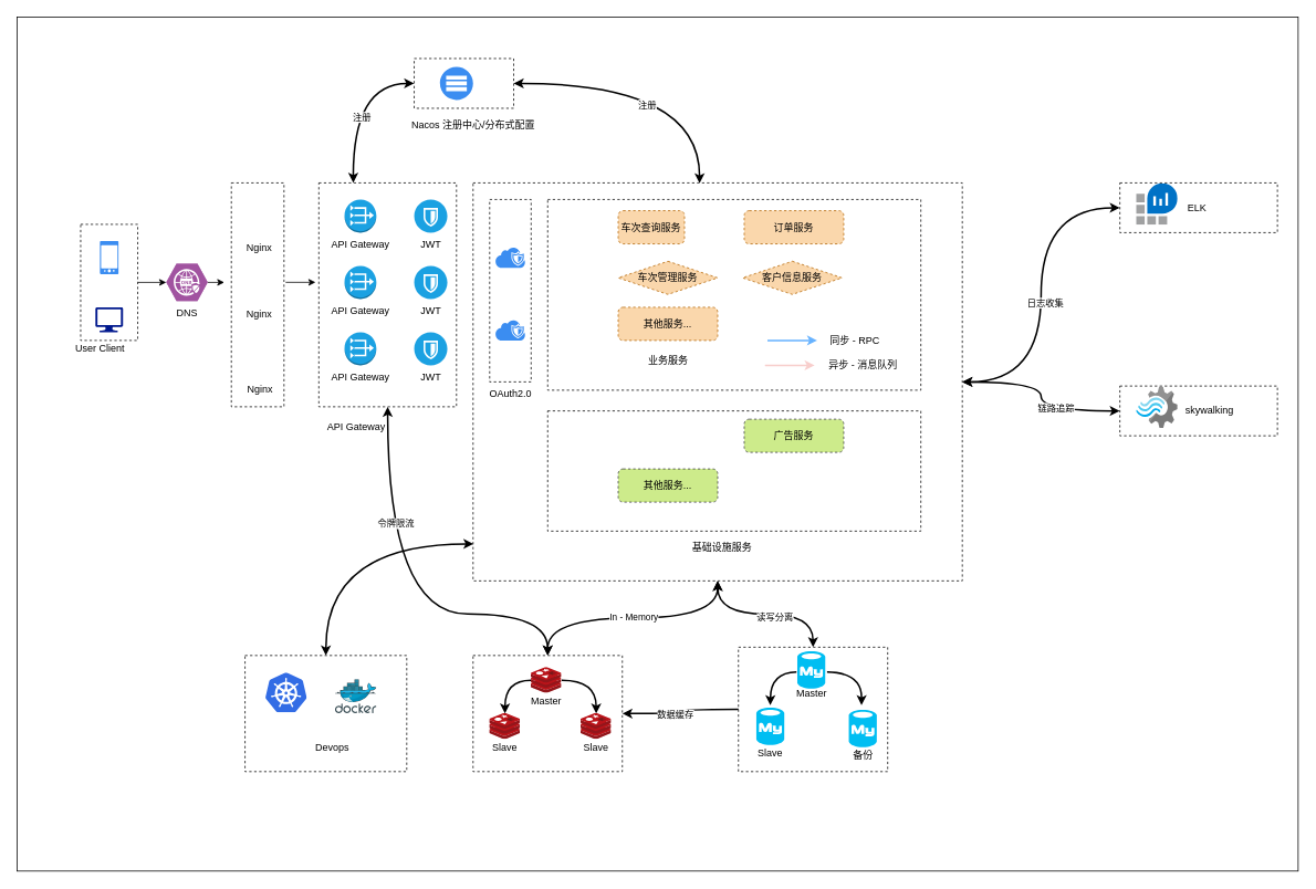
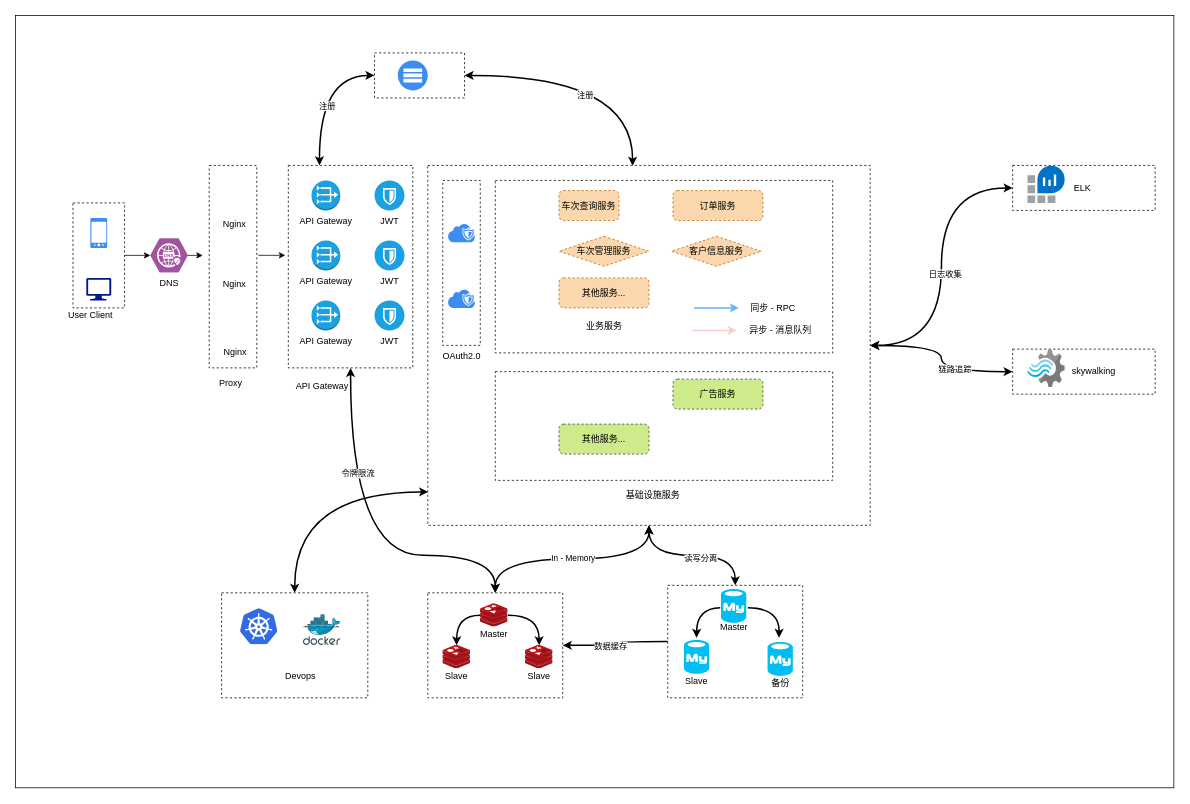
- <mxCell id="66" value="Nacos 注册中心/分布式配置" style="text;html=1;align=center;verticalAlign=middle;resizable=0;points=[];autosize=1;" parent="1" vertex="1"><mxGeometry x="490" y="140" width="160" height="20" as="geometry" /></mxCell>
+ <mxCell id="34" value="Proxy" style="text;html=1;align=center;verticalAlign=middle;resizable=0;points=[];autosize=1;" parent="1" vertex="1"><mxGeometry x="282" y="500" width="50" height="20" as="geometry" /></mxCell>
